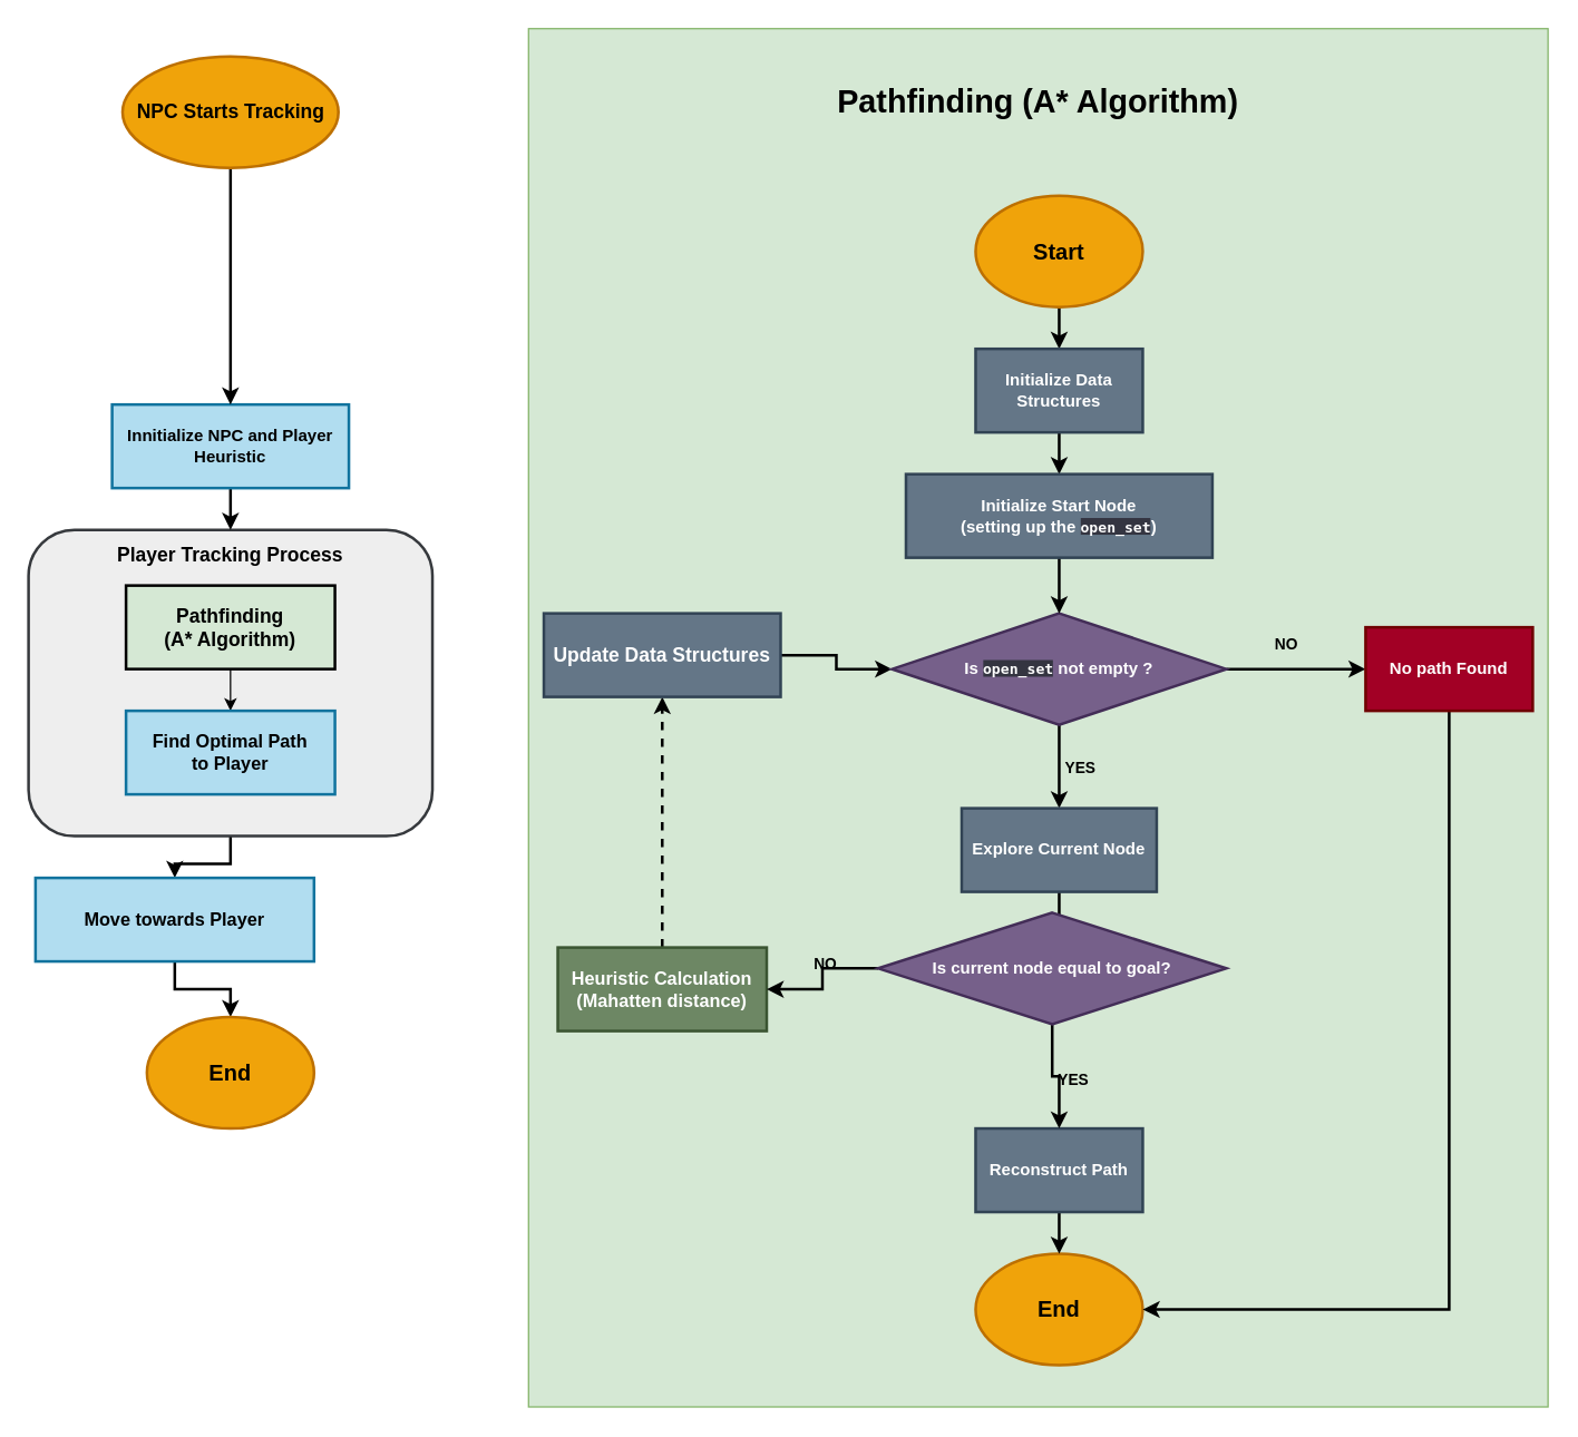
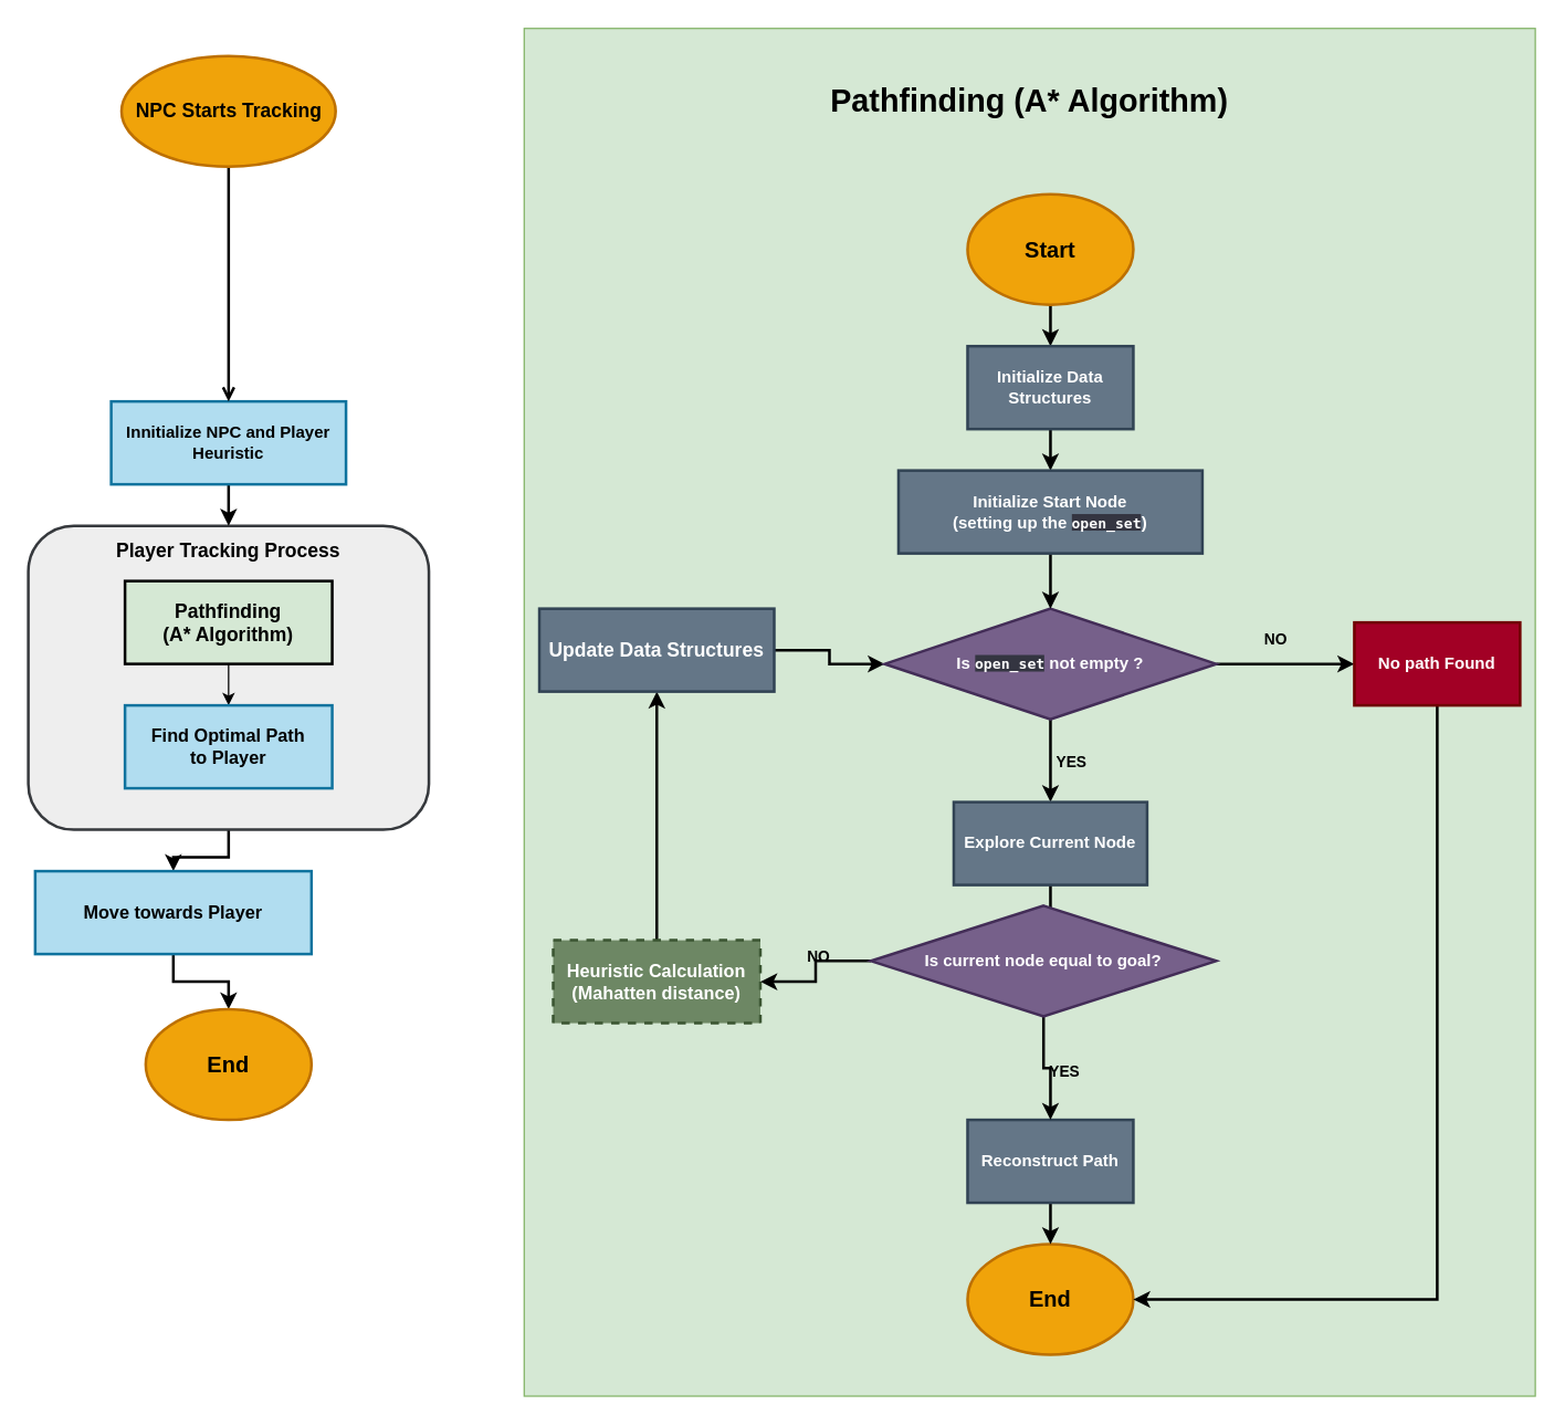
- <mxCell id="36" style="edgeStyle=orthogonalEdgeStyle;rounded=0;orthogonalLoop=1;jettySize=auto;html=1;exitX=0.5;exitY=1;exitDx=0;exitDy=0;entryX=0.5;entryY=0;entryDx=0;entryDy=0;strokeWidth=2;" edge="1" parent="1" source="37" target="6"><mxGeometry relative="1" as="geometry" /></mxCell>
+ <mxCell id="36" style="edgeStyle=orthogonalEdgeStyle;rounded=0;orthogonalLoop=1;jettySize=auto;html=1;exitX=0.5;exitY=1;exitDx=0;exitDy=0;entryX=0.5;entryY=0;entryDx=0;entryDy=0;strokeWidth=2;endArrow=open;" edge="1" parent="1" source="37" target="6"><mxGeometry relative="1" as="geometry" /></mxCell>
- <mxCell id="7" style="edgeStyle=orthogonalEdgeStyle;rounded=0;orthogonalLoop=1;jettySize=auto;html=1;exitX=0.5;exitY=0;exitDx=0;exitDy=0;entryX=0.5;entryY=1;entryDx=0;entryDy=0;strokeWidth=2;strokeColor=#000000;dashed=1;" edge="1" parent="1" source="8" target="10"><mxGeometry relative="1" as="geometry" /></mxCell>
+ <mxCell id="7" style="edgeStyle=orthogonalEdgeStyle;rounded=0;orthogonalLoop=1;jettySize=auto;html=1;exitX=0.5;exitY=0;exitDx=0;exitDy=0;entryX=0.5;entryY=1;entryDx=0;entryDy=0;strokeWidth=2;strokeColor=#000000;" edge="1" parent="1" source="8" target="10"><mxGeometry relative="1" as="geometry" /></mxCell>
- <mxCell id="8" value="&lt;b style=&quot;font-size: 13px;&quot;&gt;Heuristic Calculation&lt;br&gt;(Mahatten distance)&lt;/b&gt;" style="rounded=0;whiteSpace=wrap;html=1;fillColor=#6d8764;fontColor=#ffffff;strokeColor=#3A5431;strokeWidth=2;" vertex="1" parent="1"><mxGeometry x="400" y="680" width="150" height="60" as="geometry" /></mxCell>
+ <mxCell id="8" value="&lt;b style=&quot;font-size: 13px;&quot;&gt;Heuristic Calculation&lt;br&gt;(Mahatten distance)&lt;/b&gt;" style="rounded=0;whiteSpace=wrap;html=1;fillColor=#6d8764;fontColor=#ffffff;strokeColor=#3A5431;strokeWidth=2;dashed=1;" vertex="1" parent="1"><mxGeometry x="400" y="680" width="150" height="60" as="geometry" /></mxCell>
